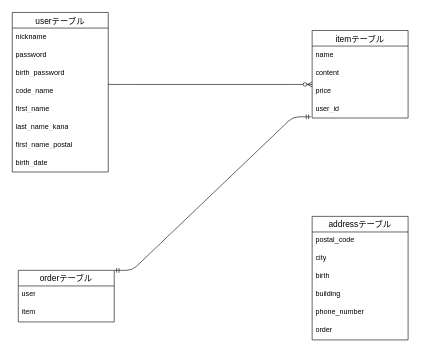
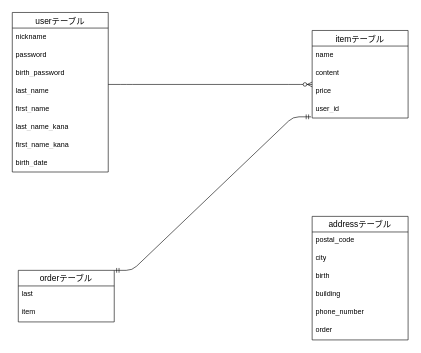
- <mxCell id="6" value="code_name" style="text;strokeColor=none;fillColor=none;spacingLeft=4;spacingRight=4;overflow=hidden;rotatable=0;points=[[0,0.5],[1,0.5]];portConstraint=eastwest;fontSize=12;whiteSpace=wrap;html=1;" vertex="1" parent="2"><mxGeometry y="116" width="160" height="30" as="geometry" /></mxCell>
+ <mxCell id="6" value="last_name" style="text;strokeColor=none;fillColor=none;spacingLeft=4;spacingRight=4;overflow=hidden;rotatable=0;points=[[0,0.5],[1,0.5]];portConstraint=eastwest;fontSize=12;whiteSpace=wrap;html=1;" vertex="1" parent="2"><mxGeometry y="116" width="160" height="30" as="geometry" /></mxCell>
- <mxCell id="9" value="first_name_postal" style="text;strokeColor=none;fillColor=none;spacingLeft=4;spacingRight=4;overflow=hidden;rotatable=0;points=[[0,0.5],[1,0.5]];portConstraint=eastwest;fontSize=12;whiteSpace=wrap;html=1;" vertex="1" parent="2"><mxGeometry y="206" width="160" height="30" as="geometry" /></mxCell>
+ <mxCell id="9" value="first_name_kana" style="text;strokeColor=none;fillColor=none;spacingLeft=4;spacingRight=4;overflow=hidden;rotatable=0;points=[[0,0.5],[1,0.5]];portConstraint=eastwest;fontSize=12;whiteSpace=wrap;html=1;" vertex="1" parent="2"><mxGeometry y="206" width="160" height="30" as="geometry" /></mxCell>
- <mxCell id="17" value="user" style="text;strokeColor=none;fillColor=none;spacingLeft=4;spacingRight=4;overflow=hidden;rotatable=0;points=[[0,0.5],[1,0.5]];portConstraint=eastwest;fontSize=12;whiteSpace=wrap;html=1;" vertex="1" parent="16"><mxGeometry y="26" width="160" height="30" as="geometry" /></mxCell>
+ <mxCell id="17" value="last" style="text;strokeColor=none;fillColor=none;spacingLeft=4;spacingRight=4;overflow=hidden;rotatable=0;points=[[0,0.5],[1,0.5]];portConstraint=eastwest;fontSize=12;whiteSpace=wrap;html=1;" vertex="1" parent="16"><mxGeometry y="26" width="160" height="30" as="geometry" /></mxCell>
